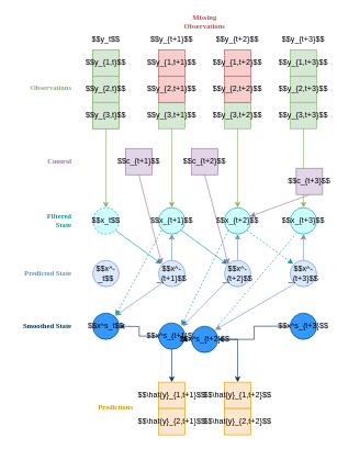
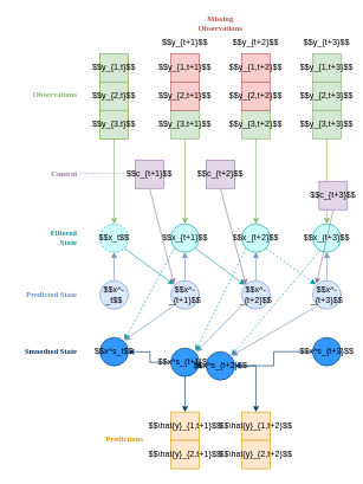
- <mxCell id="64" value="&lt;div&gt;$$y_t$$&lt;/div&gt;" style="text;html=1;strokeColor=none;fillColor=none;align=center;verticalAlign=middle;whiteSpace=wrap;rounded=0;" parent="1" vertex="1"><mxGeometry x="140" y="45" width="40" height="30" as="geometry" /></mxCell>
+ <mxCell id="2" value="" style="endArrow=none;dashed=1;html=1;dashPattern=1 1;strokeWidth=1;rounded=0;strokeColor=#9673a6;entryX=0.02;entryY=0.467;entryDx=0;entryDy=0;entryPerimeter=0;exitX=1.014;exitY=0.447;exitDx=0;exitDy=0;exitPerimeter=0;fillColor=#e1d5e7;" edge="1" parent="1" source="72" target="53"><mxGeometry width="50" height="50" relative="1" as="geometry"><mxPoint x="80" y="315" as="sourcePoint" /><mxPoint x="130" y="265" as="targetPoint" /></mxGeometry></mxCell>
- <mxCell id="58" value="" style="endArrow=classic;html=1;rounded=0;exitX=0.5;exitY=1.008;exitDx=0;exitDy=0;fillColor=#e1d5e7;strokeColor=#9673a6;exitPerimeter=0;" parent="1" source="55" target="13" edge="1"><mxGeometry width="50" height="50" relative="1" as="geometry"><mxPoint x="416" y="265" as="sourcePoint" /><mxPoint x="451" y="370" as="targetPoint" /></mxGeometry></mxCell>
+ <mxCell id="58" value="" style="endArrow=classic;html=1;rounded=0;exitX=0.5;exitY=1.008;exitDx=0;exitDy=0;entryX=0.133;entryY=0.111;entryDx=0;entryDy=0;entryPerimeter=0;fillColor=#e1d5e7;strokeColor=#9673a6;exitPerimeter=0;" parent="1" source="55" target="21" edge="1"><mxGeometry width="50" height="50" relative="1" as="geometry"><mxPoint x="416" y="265" as="sourcePoint" /><mxPoint x="451" y="370" as="targetPoint" /></mxGeometry></mxCell>
+ <mxCell id="4" style="edgeStyle=orthogonalEdgeStyle;rounded=0;orthogonalLoop=1;jettySize=auto;html=1;entryX=0.5;entryY=1;entryDx=0;entryDy=0;fontSize=12;fillColor=#dae8fc;strokeColor=#6C8EBF;" parent="1" source="5" target="3" edge="1"><mxGeometry relative="1" as="geometry" /></mxCell>
- <mxCell id="49" value="" style="endArrow=none;html=1;rounded=0;exitX=0.245;exitY=0.957;exitDx=0;exitDy=0;entryX=0.881;entryY=0.139;entryDx=0;entryDy=0;entryPerimeter=0;exitPerimeter=0;fontSize=12;fillColor=#CCFFFF;strokeColor=#009999;dashed=1;" parent="1" source="19" target="18" edge="1"><mxGeometry width="50" height="50" relative="1" as="geometry"><mxPoint x="451" y="349.5" as="sourcePoint" /><mxPoint x="380" y="479.5" as="targetPoint" /></mxGeometry></mxCell>
+ <mxCell id="49" value="" style="endArrow=classic;html=1;rounded=0;exitX=0.245;exitY=0.957;exitDx=0;exitDy=0;entryX=0.881;entryY=0.139;entryDx=0;entryDy=0;entryPerimeter=0;exitPerimeter=0;fontSize=12;fillColor=#CCFFFF;strokeColor=#009999;dashed=1;" parent="1" source="19" target="18" edge="1"><mxGeometry width="50" height="50" relative="1" as="geometry"><mxPoint x="451" y="349.5" as="sourcePoint" /><mxPoint x="380" y="479.5" as="targetPoint" /></mxGeometry></mxCell>
